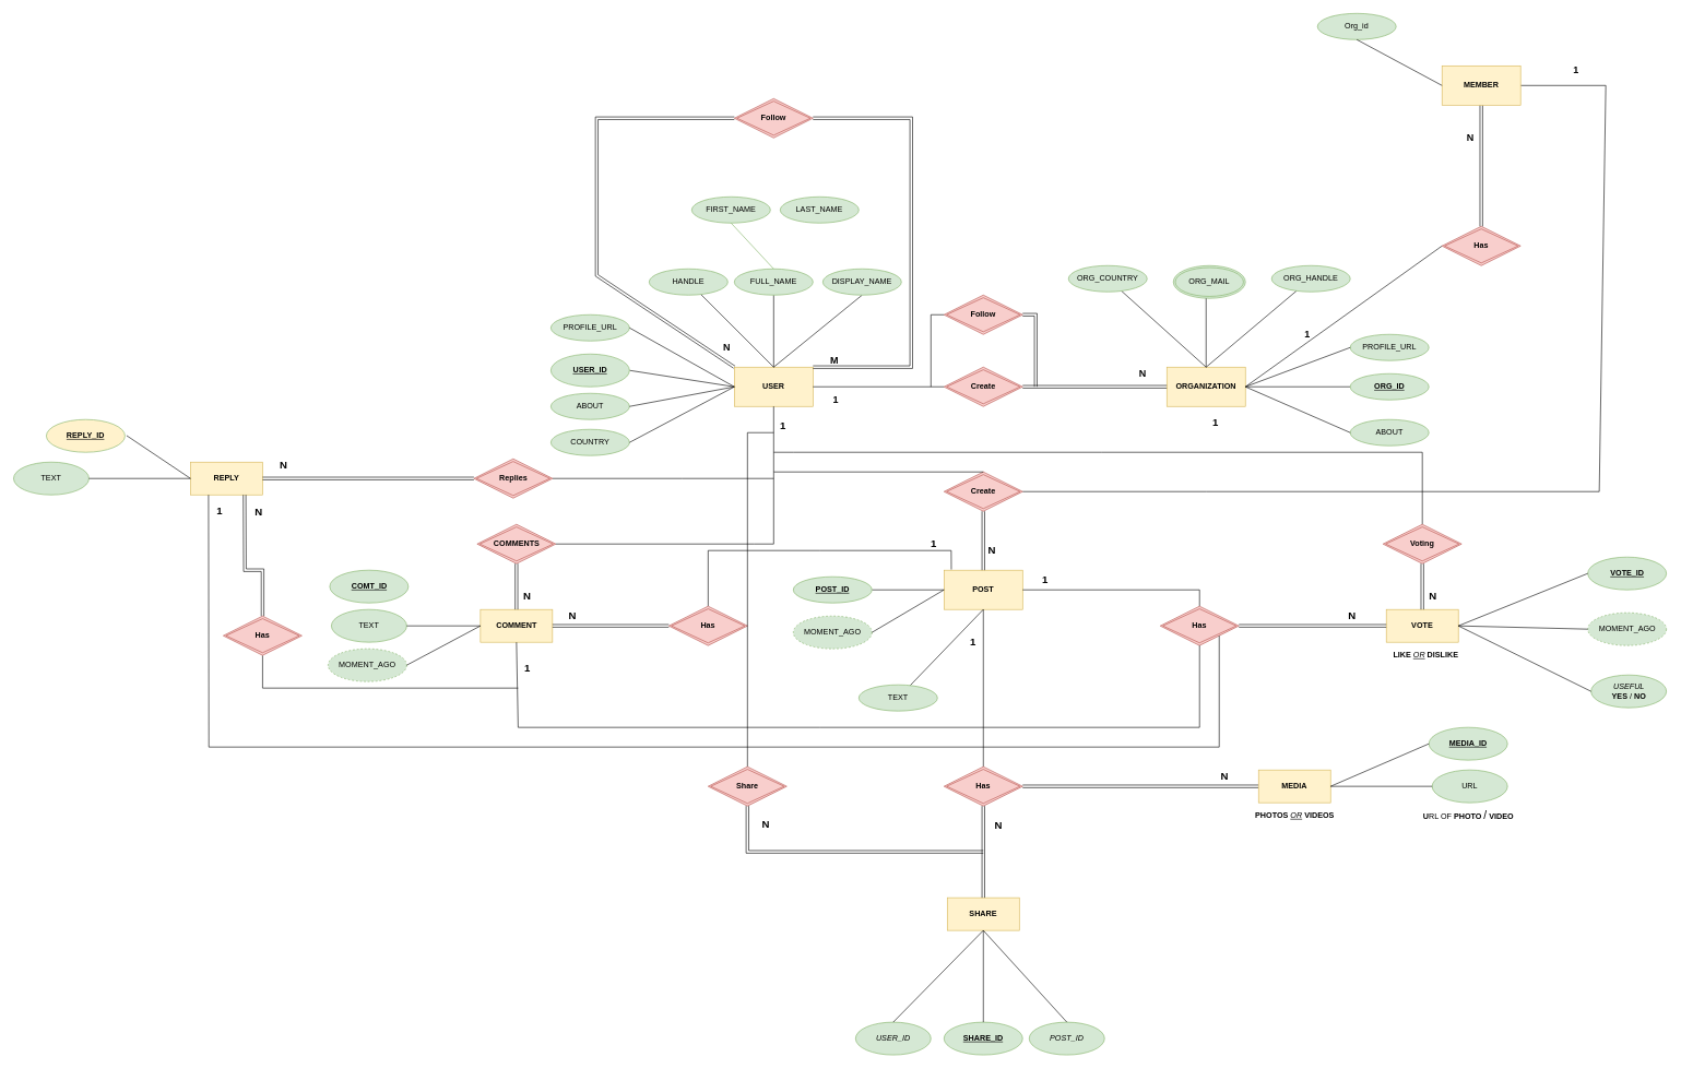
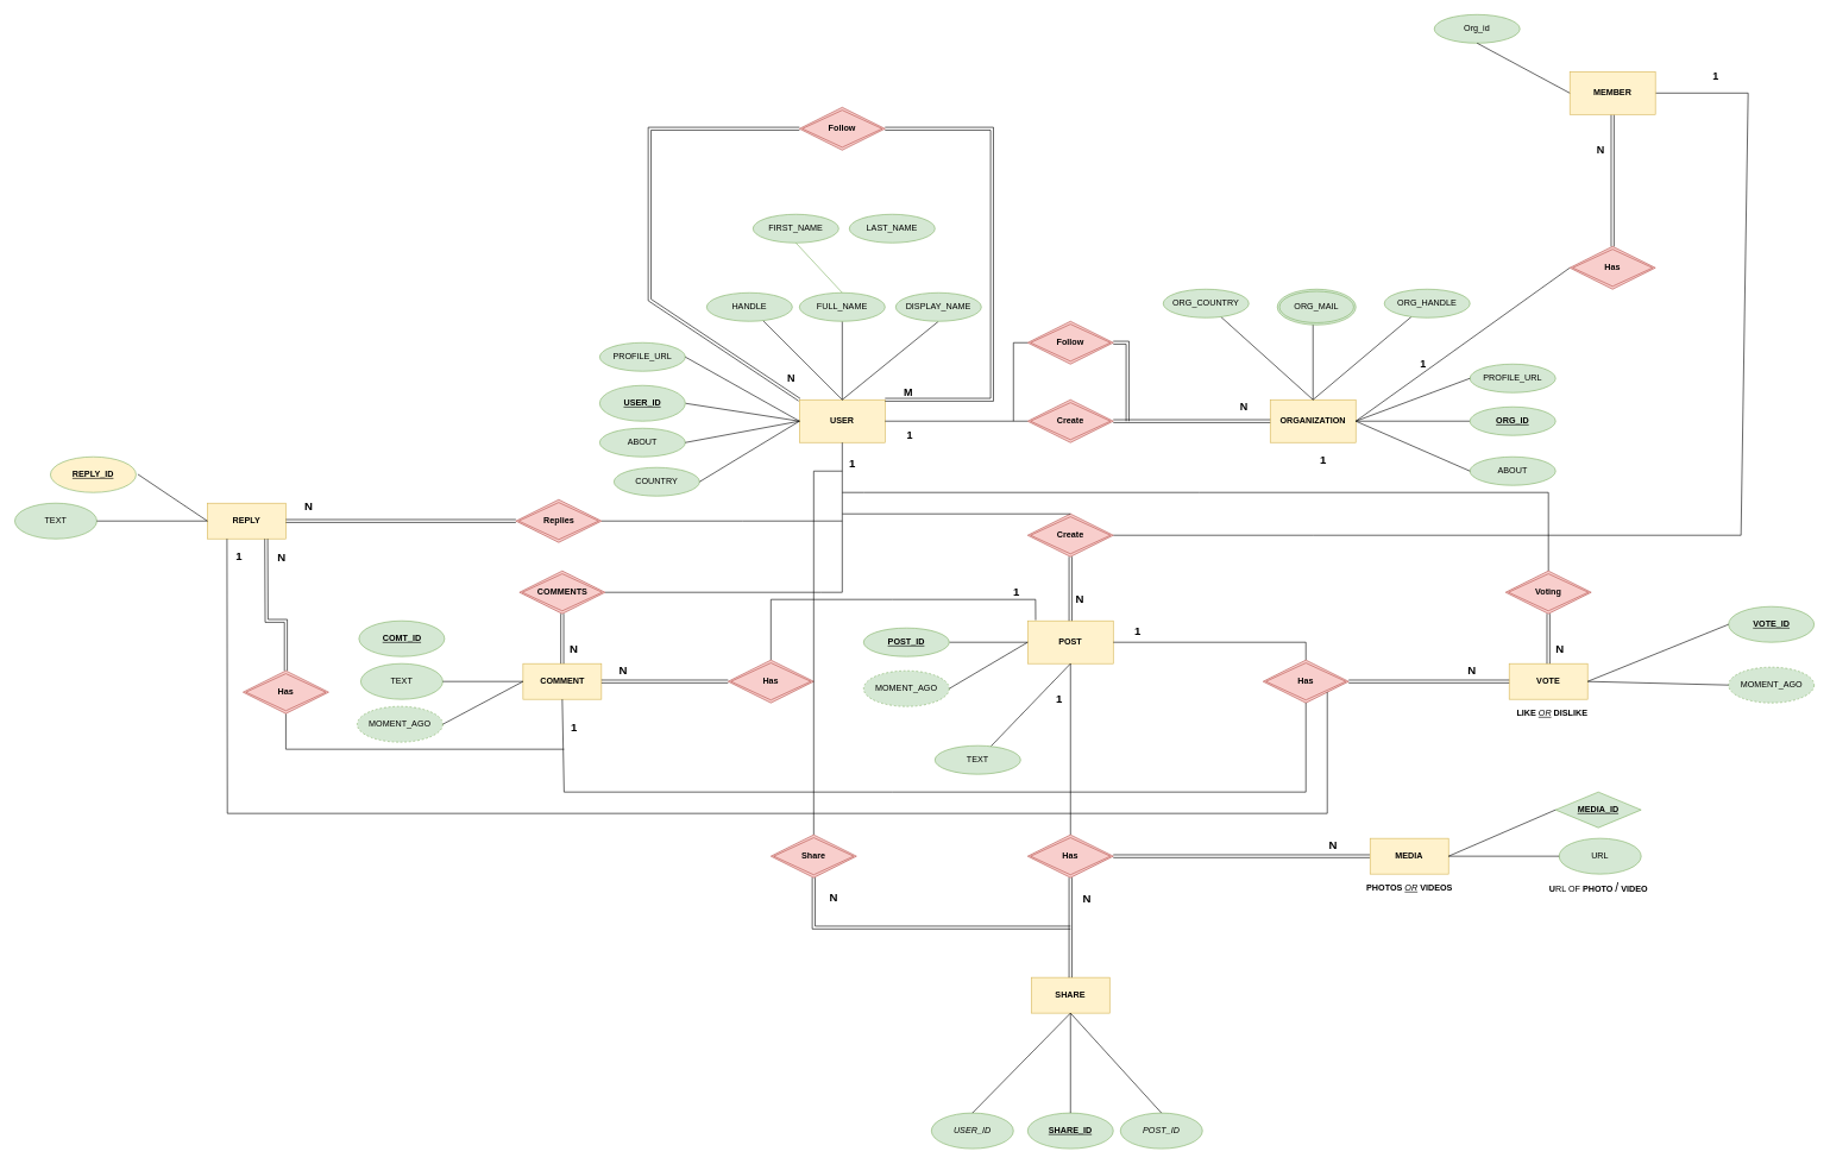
- <mxCell id="48" value="COUNTRY" style="ellipse;whiteSpace=wrap;html=1;fillColor=#d5e8d4;strokeColor=#82b366;" parent="1" vertex="1"><mxGeometry x="840" y="655" width="120" height="40" as="geometry" /></mxCell>
+ <mxCell id="48" value="COUNTRY" style="ellipse;whiteSpace=wrap;html=1;fillColor=#d5e8d4;strokeColor=#82b366;" parent="1" vertex="1"><mxGeometry x="860" y="655" width="120" height="40" as="geometry" /></mxCell>
- <mxCell id="73" value="" style="endArrow=none;html=1;rounded=0;entryX=1;entryY=0.5;entryDx=0;entryDy=0;exitX=0;exitY=0.5;exitDx=0;exitDy=0;" parent="1" source="69" target="68" edge="1"><mxGeometry relative="1" as="geometry"><mxPoint x="2402.5" y="1050" as="sourcePoint" /><mxPoint x="2110" y="960" as="targetPoint" /></mxGeometry></mxCell>
- <mxCell id="69" value="&lt;i&gt;USEFUL&lt;/i&gt;&lt;br&gt;&lt;b&gt;YES&amp;nbsp;&lt;/b&gt;/&amp;nbsp;&lt;b&gt;NO&lt;/b&gt;" style="ellipse;whiteSpace=wrap;html=1;align=center;fillColor=#d5e8d4;strokeColor=#82b366;" parent="1" vertex="1"><mxGeometry x="2427.5" y="1030" width="115" height="50" as="geometry" /></mxCell>
- <mxCell id="107" value="MEDIA_ID" style="ellipse;whiteSpace=wrap;html=1;align=center;fontStyle=5;fillColor=#d5e8d4;strokeColor=#82b366;" parent="1" vertex="1"><mxGeometry x="2180" y="1110" width="120" height="50" as="geometry" /></mxCell>
+ <mxCell id="107" value="MEDIA_ID" style="rhombus;whiteSpace=wrap;html=1;align=center;fontStyle=5;fillColor=#d5e8d4;strokeColor=#82b366;" parent="1" vertex="1"><mxGeometry x="2180" y="1110" width="120" height="50" as="geometry" /></mxCell>
